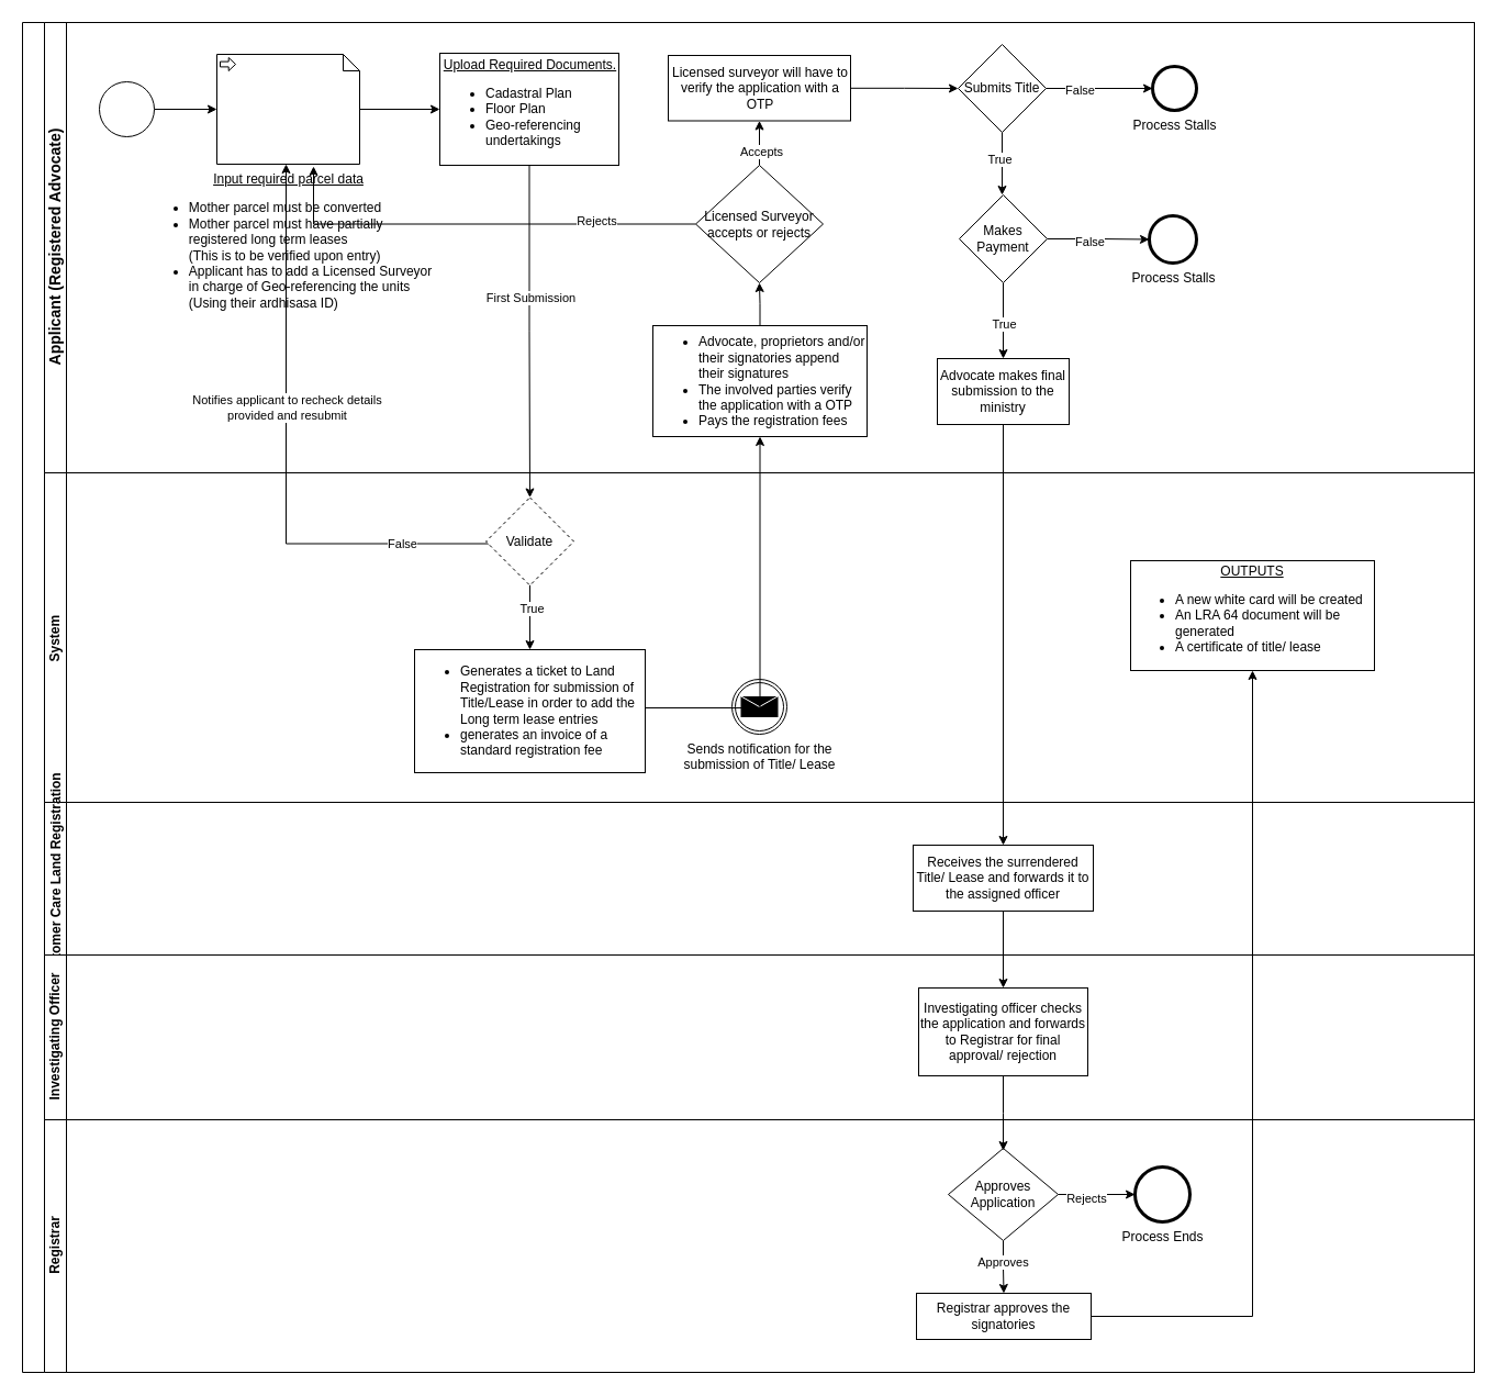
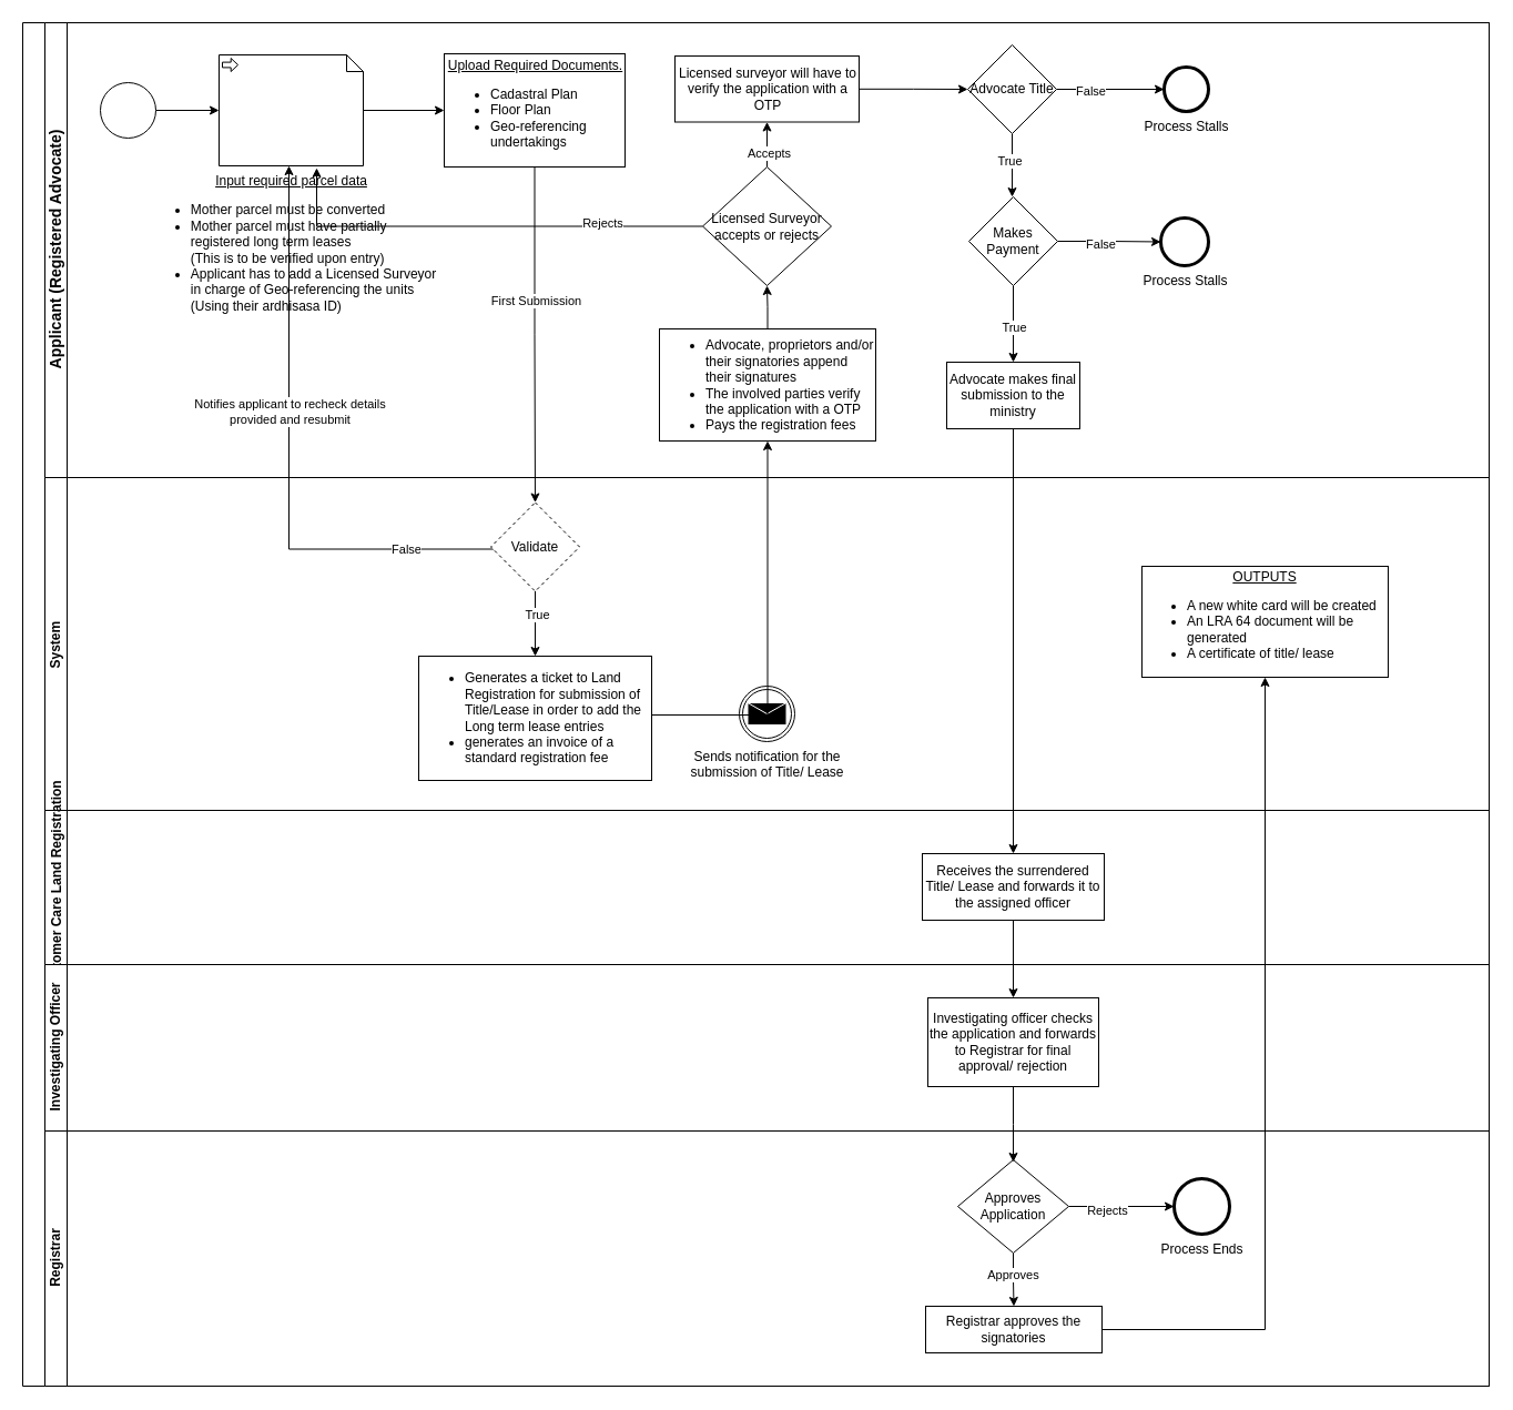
- <mxCell id="13" value="Submits Title" style="rhombus;whiteSpace=wrap;html=1;align=center;" vertex="1" parent="3"><mxGeometry x="832" y="20" width="80" height="80" as="geometry" /></mxCell>
+ <mxCell id="13" value="Advocate Title" style="rhombus;whiteSpace=wrap;html=1;align=center;" vertex="1" parent="3"><mxGeometry x="832" y="20" width="80" height="80" as="geometry" /></mxCell>
- <mxCell id="47" value="Process Ends" style="points=[[0.145,0.145,0],[0.5,0,0],[0.855,0.145,0],[1,0.5,0],[0.855,0.855,0],[0.5,1,0],[0.145,0.855,0],[0,0.5,0]];shape=mxgraph.bpmn.event;html=1;verticalLabelPosition=bottom;labelBackgroundColor=#ffffff;verticalAlign=top;align=center;perimeter=ellipsePerimeter;outlineConnect=0;aspect=fixed;outline=end;symbol=terminate2;" vertex="1" parent="45"><mxGeometry x="993" y="43" width="50" height="50" as="geometry" /></mxCell>
+ <mxCell id="47" value="Process Ends" style="points=[[0.145,0.145,0],[0.5,0,0],[0.855,0.145,0],[1,0.5,0],[0.855,0.855,0],[0.5,1,0],[0.145,0.855,0],[0,0.5,0]];shape=mxgraph.bpmn.event;html=1;verticalLabelPosition=bottom;labelBackgroundColor=#ffffff;verticalAlign=top;align=center;perimeter=ellipsePerimeter;outlineConnect=0;aspect=fixed;outline=end;symbol=terminate2;" vertex="1" parent="45"><mxGeometry x="1018" y="43" width="50" height="50" as="geometry" /></mxCell>
